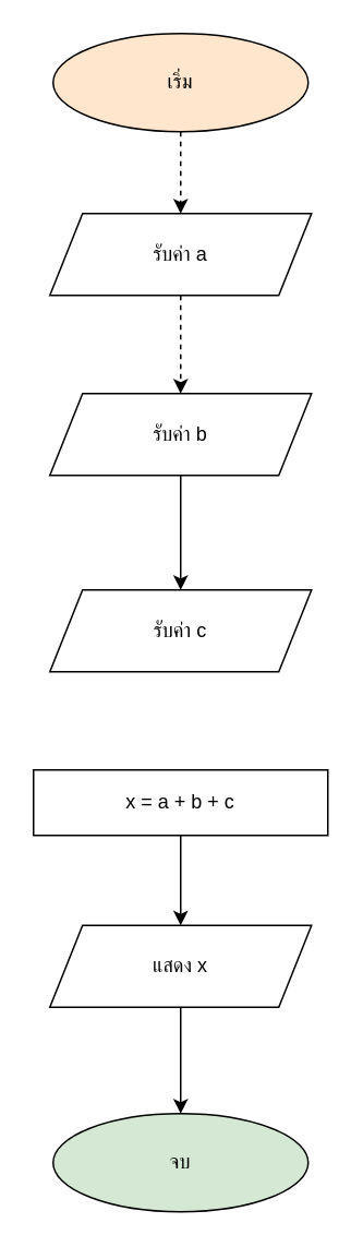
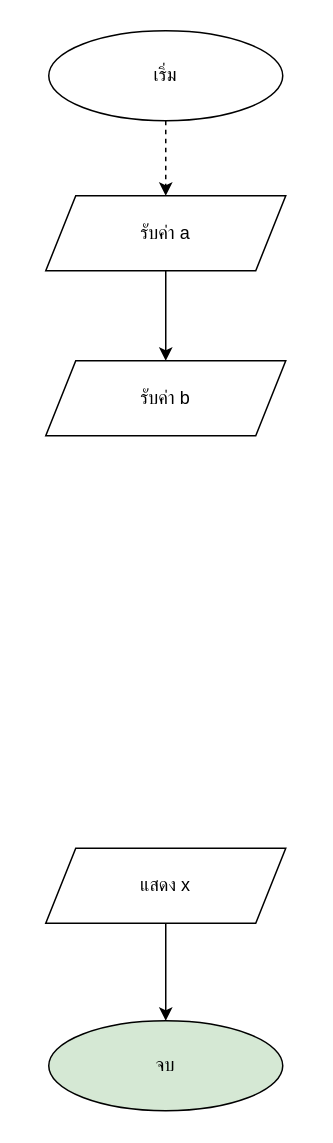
- <mxCell id="3" value="เริ่ม" style="ellipse;whiteSpace=wrap;html=1;fillColor=#ffe6cc;" vertex="1" parent="1"><mxGeometry x="32" y="20" width="156" height="60" as="geometry" /></mxCell>
+ <mxCell id="3" value="เริ่ม" style="ellipse;whiteSpace=wrap;html=1;" vertex="1" parent="1"><mxGeometry x="32" y="20" width="156" height="60" as="geometry" /></mxCell>
- <mxCell id="4" style="edgeStyle=orthogonalEdgeStyle;rounded=0;orthogonalLoop=1;jettySize=auto;html=1;exitX=0.5;exitY=1;exitDx=0;exitDy=0;entryX=0.5;entryY=0;entryDx=0;entryDy=0;dashed=1;" edge="1" parent="1" source="5" target="7"><mxGeometry relative="1" as="geometry" /></mxCell>
+ <mxCell id="4" style="edgeStyle=orthogonalEdgeStyle;rounded=0;orthogonalLoop=1;jettySize=auto;html=1;exitX=0.5;exitY=1;exitDx=0;exitDy=0;entryX=0.5;entryY=0;entryDx=0;entryDy=0;" edge="1" parent="1" source="5" target="7"><mxGeometry relative="1" as="geometry" /></mxCell>
- <mxCell id="6" value="" style="edgeStyle=orthogonalEdgeStyle;rounded=0;orthogonalLoop=1;jettySize=auto;html=1;" edge="1" parent="1" source="7" target="8"><mxGeometry relative="1" as="geometry" /></mxCell>
- <mxCell id="8" value="รับค่า c" style="shape=parallelogram;perimeter=parallelogramPerimeter;whiteSpace=wrap;html=1;fixedSize=1;" vertex="1" parent="1"><mxGeometry x="30" y="360" width="160" height="50" as="geometry" /></mxCell>
- <mxCell id="10" value="x = a + b + c" style="rounded=0;whiteSpace=wrap;html=1;" vertex="1" parent="1"><mxGeometry x="20" y="470" width="180" height="40" as="geometry" /></mxCell>
- <mxCell id="9" value="" style="edgeStyle=orthogonalEdgeStyle;rounded=0;orthogonalLoop=1;jettySize=auto;html=1;" edge="1" parent="1" source="10" target="12"><mxGeometry relative="1" as="geometry" /></mxCell>
